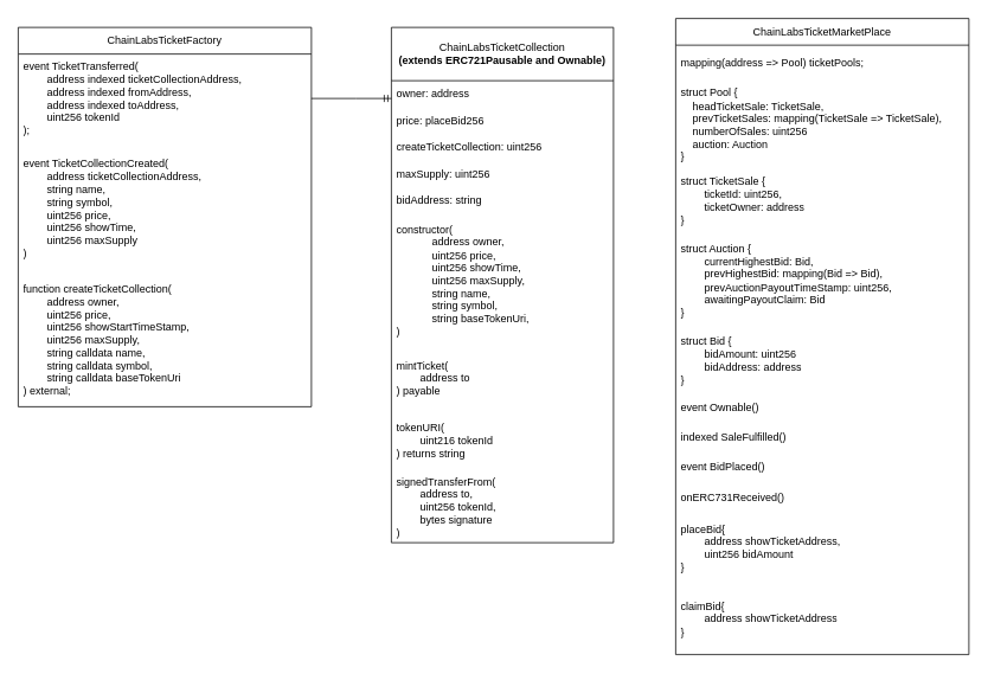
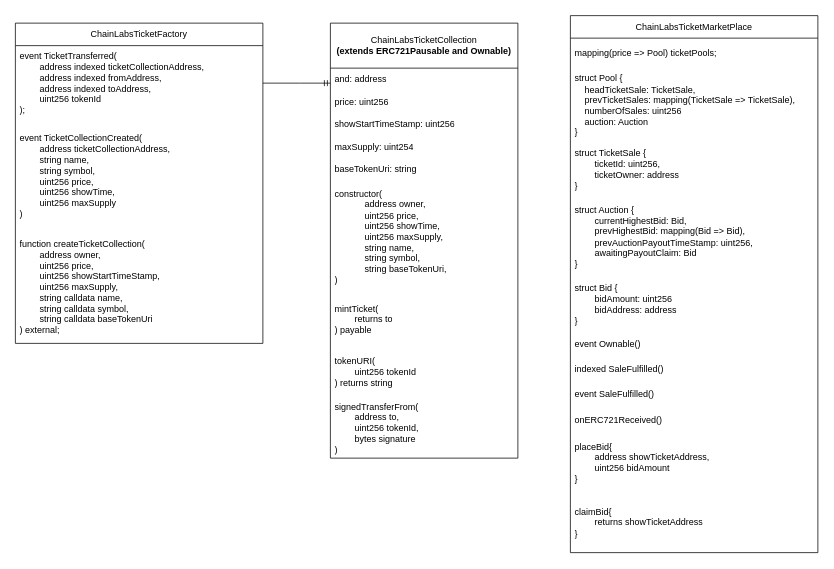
- <mxCell id="18" value="mapping(address =&amp;gt; Pool) ticketPools;" style="text;strokeColor=none;fillColor=none;align=left;verticalAlign=middle;spacingLeft=4;spacingRight=4;overflow=hidden;points=[[0,0.5],[1,0.5]];portConstraint=eastwest;rotatable=0;whiteSpace=wrap;html=1;" parent="17" vertex="1"><mxGeometry y="30" width="330" height="40" as="geometry" /></mxCell>
+ <mxCell id="18" value="mapping(price =&amp;gt; Pool) ticketPools;" style="text;strokeColor=none;fillColor=none;align=left;verticalAlign=middle;spacingLeft=4;spacingRight=4;overflow=hidden;points=[[0,0.5],[1,0.5]];portConstraint=eastwest;rotatable=0;whiteSpace=wrap;html=1;" parent="17" vertex="1"><mxGeometry y="30" width="330" height="40" as="geometry" /></mxCell>
- <mxCell id="8" value="owner: address" style="text;strokeColor=none;fillColor=none;align=left;verticalAlign=middle;spacingLeft=4;spacingRight=4;overflow=hidden;points=[[0,0.5],[1,0.5]];portConstraint=eastwest;rotatable=0;whiteSpace=wrap;html=1;" parent="7" vertex="1"><mxGeometry y="60" width="250" height="30" as="geometry" /></mxCell>
+ <mxCell id="8" value="and: address" style="text;strokeColor=none;fillColor=none;align=left;verticalAlign=middle;spacingLeft=4;spacingRight=4;overflow=hidden;points=[[0,0.5],[1,0.5]];portConstraint=eastwest;rotatable=0;whiteSpace=wrap;html=1;" parent="7" vertex="1"><mxGeometry y="60" width="250" height="30" as="geometry" /></mxCell>
- <mxCell id="9" value="price: placeBid256" style="text;strokeColor=none;fillColor=none;align=left;verticalAlign=middle;spacingLeft=4;spacingRight=4;overflow=hidden;points=[[0,0.5],[1,0.5]];portConstraint=eastwest;rotatable=0;whiteSpace=wrap;html=1;" parent="7" vertex="1"><mxGeometry y="90" width="250" height="30" as="geometry" /></mxCell>
+ <mxCell id="9" value="price: uint256" style="text;strokeColor=none;fillColor=none;align=left;verticalAlign=middle;spacingLeft=4;spacingRight=4;overflow=hidden;points=[[0,0.5],[1,0.5]];portConstraint=eastwest;rotatable=0;whiteSpace=wrap;html=1;" parent="7" vertex="1"><mxGeometry y="90" width="250" height="30" as="geometry" /></mxCell>
- <mxCell id="10" value="createTicketCollection: uint256" style="text;strokeColor=none;fillColor=none;align=left;verticalAlign=middle;spacingLeft=4;spacingRight=4;overflow=hidden;points=[[0,0.5],[1,0.5]];portConstraint=eastwest;rotatable=0;whiteSpace=wrap;html=1;" parent="7" vertex="1"><mxGeometry y="120" width="250" height="30" as="geometry" /></mxCell>
+ <mxCell id="10" value="showStartTimeStamp: uint256" style="text;strokeColor=none;fillColor=none;align=left;verticalAlign=middle;spacingLeft=4;spacingRight=4;overflow=hidden;points=[[0,0.5],[1,0.5]];portConstraint=eastwest;rotatable=0;whiteSpace=wrap;html=1;" parent="7" vertex="1"><mxGeometry y="120" width="250" height="30" as="geometry" /></mxCell>
- <mxCell id="11" value="maxSupply: uint256" style="text;strokeColor=none;fillColor=none;align=left;verticalAlign=middle;spacingLeft=4;spacingRight=4;overflow=hidden;points=[[0,0.5],[1,0.5]];portConstraint=eastwest;rotatable=0;whiteSpace=wrap;html=1;" parent="7" vertex="1"><mxGeometry y="150" width="250" height="30" as="geometry" /></mxCell>
+ <mxCell id="11" value="maxSupply: uint254" style="text;strokeColor=none;fillColor=none;align=left;verticalAlign=middle;spacingLeft=4;spacingRight=4;overflow=hidden;points=[[0,0.5],[1,0.5]];portConstraint=eastwest;rotatable=0;whiteSpace=wrap;html=1;" parent="7" vertex="1"><mxGeometry y="150" width="250" height="30" as="geometry" /></mxCell>
- <mxCell id="12" value="bidAddress: string" style="text;strokeColor=none;fillColor=none;align=left;verticalAlign=middle;spacingLeft=4;spacingRight=4;overflow=hidden;points=[[0,0.5],[1,0.5]];portConstraint=eastwest;rotatable=0;whiteSpace=wrap;html=1;" parent="7" vertex="1"><mxGeometry y="180" width="250" height="30" as="geometry" /></mxCell>
+ <mxCell id="12" value="baseTokenUri: string" style="text;strokeColor=none;fillColor=none;align=left;verticalAlign=middle;spacingLeft=4;spacingRight=4;overflow=hidden;points=[[0,0.5],[1,0.5]];portConstraint=eastwest;rotatable=0;whiteSpace=wrap;html=1;" parent="7" vertex="1"><mxGeometry y="180" width="250" height="30" as="geometry" /></mxCell>
- <mxCell id="14" value="mintTicket(&lt;br&gt;&lt;span style=&quot;white-space: pre;&quot;&gt;&#09;&lt;/span&gt;address to&lt;br&gt;) payable" style="text;strokeColor=none;fillColor=none;align=left;verticalAlign=middle;spacingLeft=4;spacingRight=4;overflow=hidden;points=[[0,0.5],[1,0.5]];portConstraint=eastwest;rotatable=0;whiteSpace=wrap;html=1;" parent="7" vertex="1"><mxGeometry y="360" width="250" height="70" as="geometry" /></mxCell>
+ <mxCell id="14" value="mintTicket(&lt;br&gt;&lt;span style=&quot;white-space: pre;&quot;&gt;&#09;&lt;/span&gt;returns to&lt;br&gt;) payable" style="text;strokeColor=none;fillColor=none;align=left;verticalAlign=middle;spacingLeft=4;spacingRight=4;overflow=hidden;points=[[0,0.5],[1,0.5]];portConstraint=eastwest;rotatable=0;whiteSpace=wrap;html=1;" parent="7" vertex="1"><mxGeometry y="360" width="250" height="70" as="geometry" /></mxCell>
- <mxCell id="15" value="tokenURI(&lt;br&gt;&lt;span style=&quot;white-space: pre;&quot;&gt;&#09;&lt;/span&gt;uint216 tokenId&lt;br&gt;) returns string" style="text;strokeColor=none;fillColor=none;align=left;verticalAlign=middle;spacingLeft=4;spacingRight=4;overflow=hidden;points=[[0,0.5],[1,0.5]];portConstraint=eastwest;rotatable=0;whiteSpace=wrap;html=1;" parent="7" vertex="1"><mxGeometry y="430" width="250" height="70" as="geometry" /></mxCell>
+ <mxCell id="15" value="tokenURI(&lt;br&gt;&lt;span style=&quot;white-space: pre;&quot;&gt;&#09;&lt;/span&gt;uint256 tokenId&lt;br&gt;) returns string" style="text;strokeColor=none;fillColor=none;align=left;verticalAlign=middle;spacingLeft=4;spacingRight=4;overflow=hidden;points=[[0,0.5],[1,0.5]];portConstraint=eastwest;rotatable=0;whiteSpace=wrap;html=1;" parent="7" vertex="1"><mxGeometry y="430" width="250" height="70" as="geometry" /></mxCell>
- <mxCell id="25" value="event BidPlaced()" style="text;strokeColor=none;fillColor=none;align=left;verticalAlign=middle;spacingLeft=4;spacingRight=4;overflow=hidden;points=[[0,0.5],[1,0.5]];portConstraint=eastwest;rotatable=0;whiteSpace=wrap;html=1;" parent="17" vertex="1"><mxGeometry y="487" width="330" height="35" as="geometry" /></mxCell>
+ <mxCell id="25" value="event SaleFulfilled()" style="text;strokeColor=none;fillColor=none;align=left;verticalAlign=middle;spacingLeft=4;spacingRight=4;overflow=hidden;points=[[0,0.5],[1,0.5]];portConstraint=eastwest;rotatable=0;whiteSpace=wrap;html=1;" parent="17" vertex="1"><mxGeometry y="487" width="330" height="35" as="geometry" /></mxCell>
- <mxCell id="26" value="onERC731Received()" style="text;strokeColor=none;fillColor=none;align=left;verticalAlign=middle;spacingLeft=4;spacingRight=4;overflow=hidden;points=[[0,0.5],[1,0.5]];portConstraint=eastwest;rotatable=0;whiteSpace=wrap;html=1;" parent="17" vertex="1"><mxGeometry y="522" width="330" height="34" as="geometry" /></mxCell>
+ <mxCell id="26" value="onERC721Received()" style="text;strokeColor=none;fillColor=none;align=left;verticalAlign=middle;spacingLeft=4;spacingRight=4;overflow=hidden;points=[[0,0.5],[1,0.5]];portConstraint=eastwest;rotatable=0;whiteSpace=wrap;html=1;" parent="17" vertex="1"><mxGeometry y="522" width="330" height="34" as="geometry" /></mxCell>
- <mxCell id="28" value="claimBid{&lt;br&gt;&lt;span style=&quot;white-space: pre;&quot;&gt;&#09;&lt;/span&gt;address showTicketAddress&lt;br&gt;}" style="text;strokeColor=none;fillColor=none;align=left;verticalAlign=middle;spacingLeft=4;spacingRight=4;overflow=hidden;points=[[0,0.5],[1,0.5]];portConstraint=eastwest;rotatable=0;whiteSpace=wrap;html=1;" parent="17" vertex="1"><mxGeometry y="636" width="330" height="80" as="geometry" /></mxCell>
+ <mxCell id="28" value="claimBid{&lt;br&gt;&lt;span style=&quot;white-space: pre;&quot;&gt;&#09;&lt;/span&gt;returns showTicketAddress&lt;br&gt;}" style="text;strokeColor=none;fillColor=none;align=left;verticalAlign=middle;spacingLeft=4;spacingRight=4;overflow=hidden;points=[[0,0.5],[1,0.5]];portConstraint=eastwest;rotatable=0;whiteSpace=wrap;html=1;" parent="17" vertex="1"><mxGeometry y="636" width="330" height="80" as="geometry" /></mxCell>
